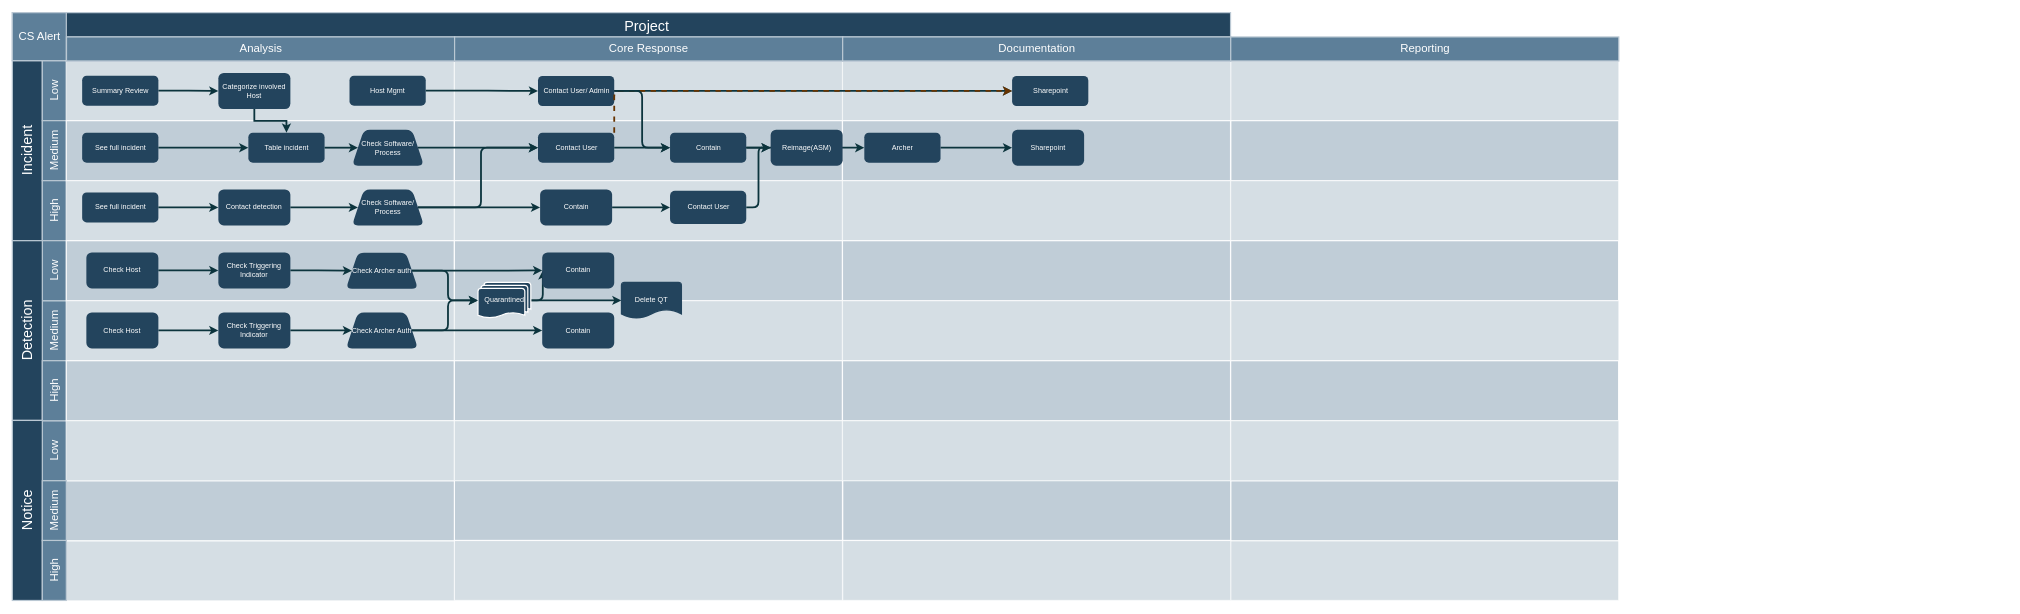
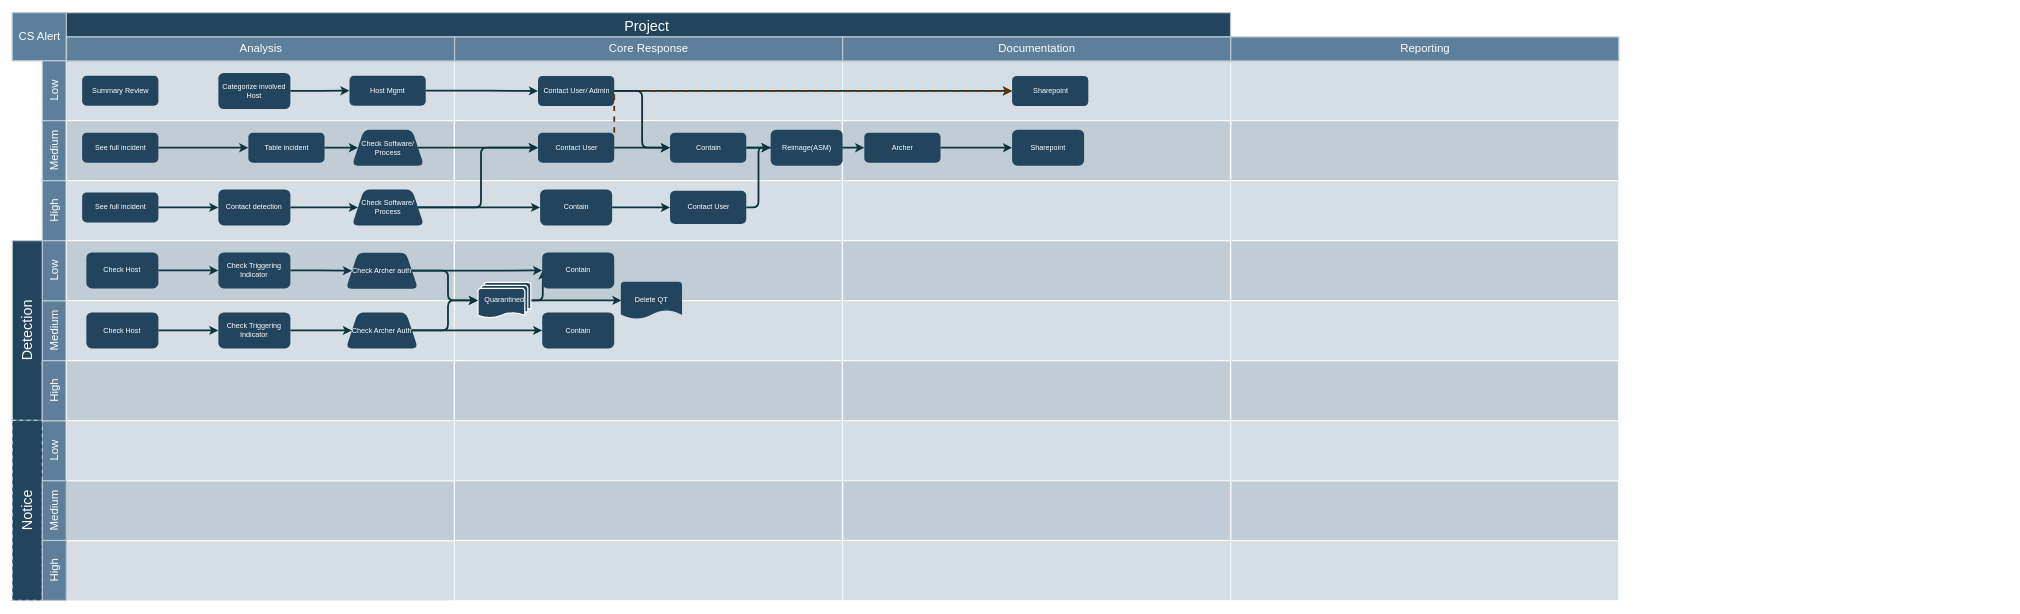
- <mxCell id="49" value="" style="edgeStyle=orthogonalEdgeStyle;rounded=0;orthogonalLoop=1;jettySize=auto;html=1;strokeWidth=3;strokeColor=#0C343D;" edge="1" parent="1" source="50" target="68"><mxGeometry relative="1" as="geometry" /></mxCell>
- <mxCell id="100" value="" style="edgeStyle=orthogonalEdgeStyle;rounded=0;orthogonalLoop=1;jettySize=auto;html=1;strokeWidth=3;strokeColor=#0C343D;" edge="1" parent="1" source="68" target="71"><mxGeometry relative="1" as="geometry" /></mxCell>
+ <mxCell id="100" value="" style="edgeStyle=orthogonalEdgeStyle;rounded=0;orthogonalLoop=1;jettySize=auto;html=1;strokeWidth=3;strokeColor=#0C343D;" edge="1" parent="1" source="68" target="51"><mxGeometry relative="1" as="geometry" /></mxCell>
- <mxCell id="17" value="Incident" style="strokeColor=#BAC8D3;fillColor=#23445D;fontSize=24;strokeWidth=2;horizontal=0;fontFamily=Helvetica;html=1;fontColor=#FFFFFF;fontStyle=0" parent="1" vertex="1"><mxGeometry x="20" y="100.5" width="50" height="300" as="geometry" /></mxCell>
- <mxCell id="27" value="Notice" style="strokeColor=#BAC8D3;fillColor=#23445D;fontSize=24;strokeWidth=2;horizontal=0;fontFamily=Helvetica;html=1;fontColor=#FFFFFF;fontStyle=0" parent="1" vertex="1"><mxGeometry x="20" y="700" width="50" height="300" as="geometry" /></mxCell>
+ <mxCell id="27" value="Notice" style="strokeColor=#BAC8D3;fillColor=#23445D;fontSize=24;strokeWidth=2;horizontal=0;fontFamily=Helvetica;html=1;fontColor=#FFFFFF;fontStyle=0;dashed=1;" parent="1" vertex="1"><mxGeometry x="20" y="700" width="50" height="300" as="geometry" /></mxCell>
